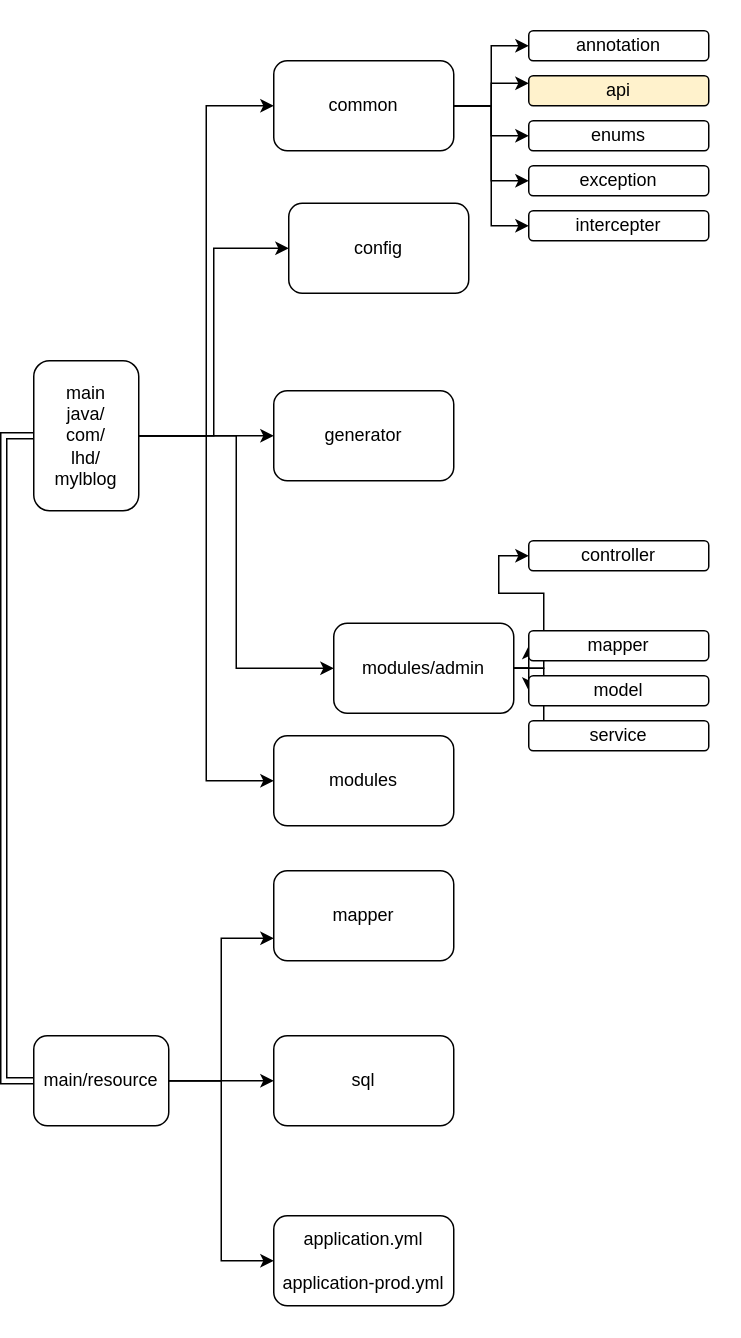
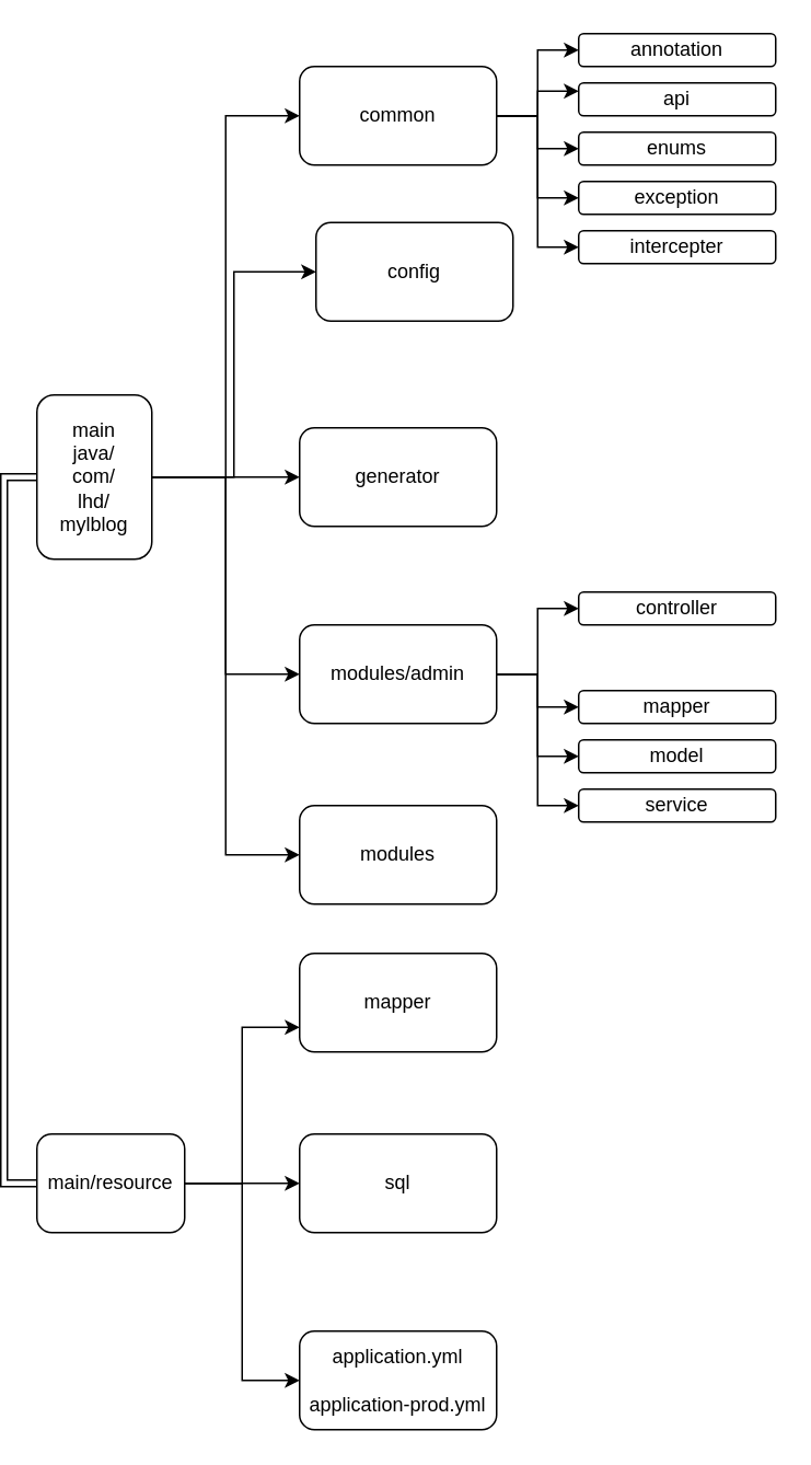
- <mxCell id="31" value="api" style="rounded=1;whiteSpace=wrap;html=1;fillColor=#fff2cc;" vertex="1" parent="1"><mxGeometry x="350" y="50" width="120" height="20" as="geometry" /></mxCell>
+ <mxCell id="31" value="api" style="rounded=1;whiteSpace=wrap;html=1;" vertex="1" parent="1"><mxGeometry x="350" y="50" width="120" height="20" as="geometry" /></mxCell>
- <mxCell id="21" value="modules/admin" style="rounded=1;whiteSpace=wrap;html=1;" vertex="1" parent="1"><mxGeometry x="220" y="415" width="120" height="60" as="geometry" /></mxCell>
+ <mxCell id="21" value="modules/admin" style="rounded=1;whiteSpace=wrap;html=1;" vertex="1" parent="1"><mxGeometry x="180" y="380" width="120" height="60" as="geometry" /></mxCell>
